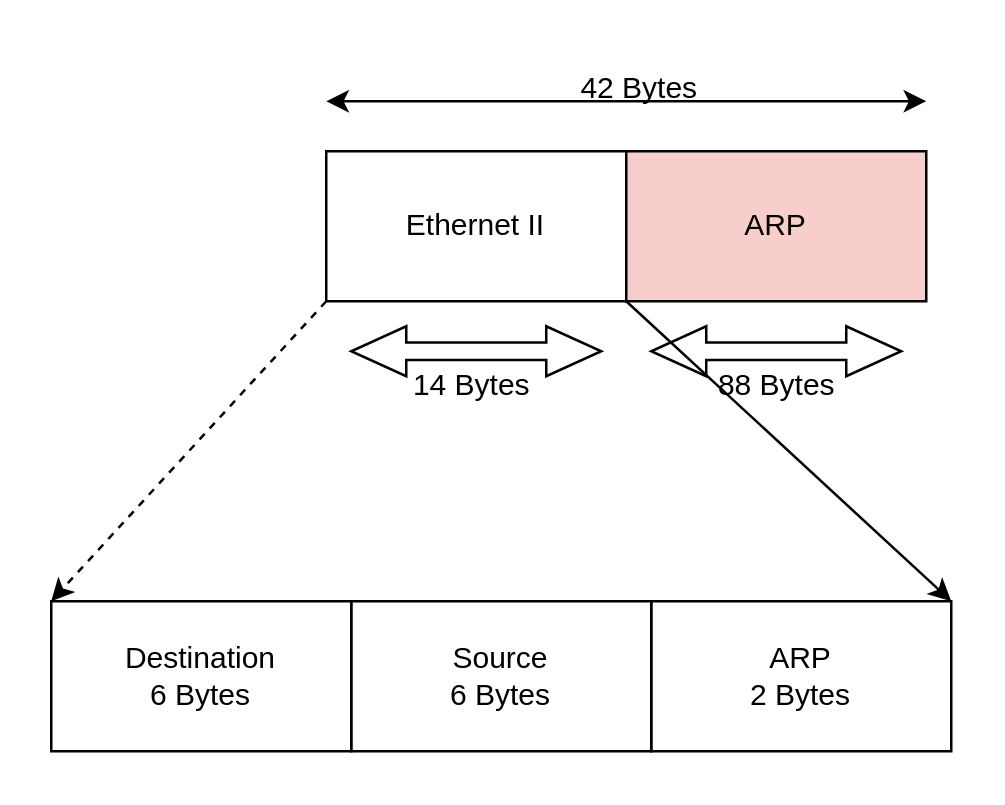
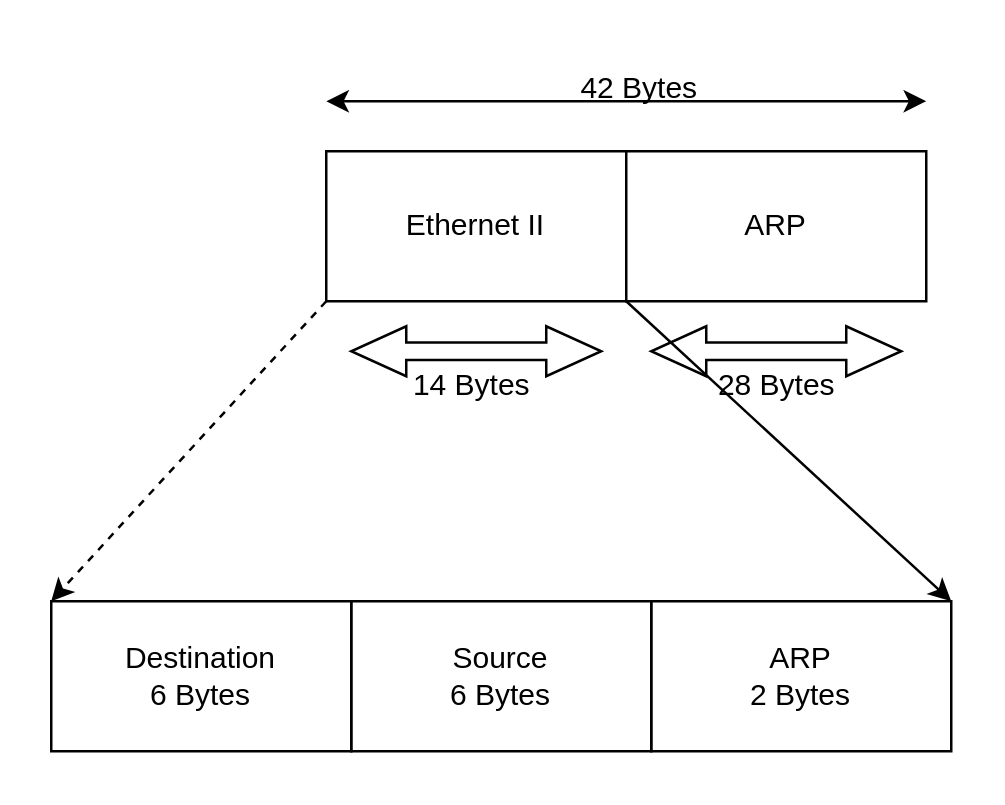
- <mxCell id="3" value="ARP" style="rounded=0;whiteSpace=wrap;html=1;fillColor=#f8cecc;" vertex="1" parent="1"><mxGeometry x="250" y="60" width="120" height="60" as="geometry" /></mxCell>
+ <mxCell id="3" value="ARP" style="rounded=0;whiteSpace=wrap;html=1;" vertex="1" parent="1"><mxGeometry x="250" y="60" width="120" height="60" as="geometry" /></mxCell>
- <mxCell id="7" value="88 Bytes" style="text;html=1;align=center;verticalAlign=middle;resizable=0;points=[];autosize=1;strokeColor=none;fillColor=none;" vertex="1" parent="1"><mxGeometry x="275" y="139" width="70" height="30" as="geometry" /></mxCell>
+ <mxCell id="7" value="28 Bytes" style="text;html=1;align=center;verticalAlign=middle;resizable=0;points=[];autosize=1;strokeColor=none;fillColor=none;" vertex="1" parent="1"><mxGeometry x="275" y="139" width="70" height="30" as="geometry" /></mxCell>
